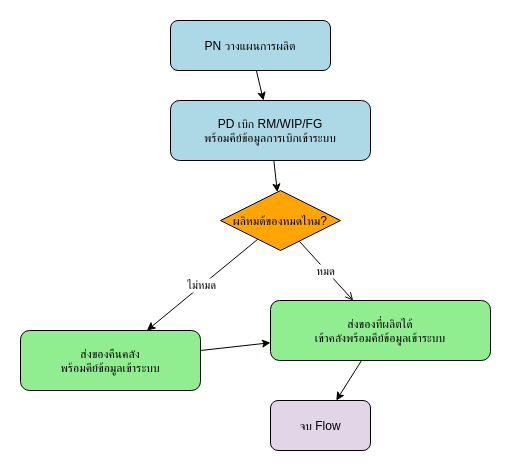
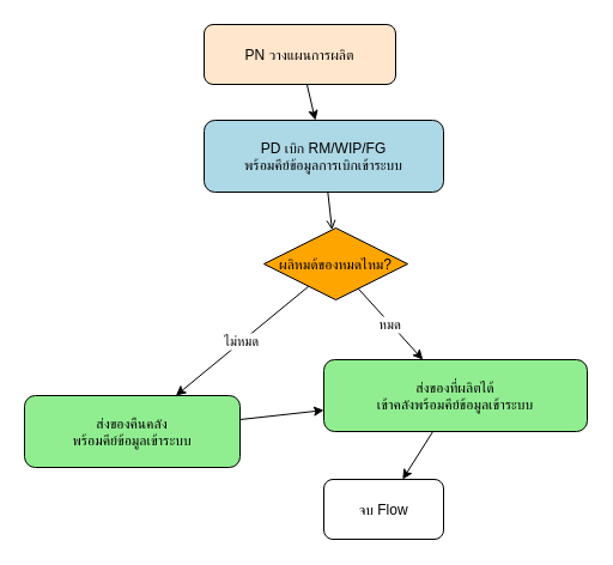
- <mxCell id="2" value="PN วางแผนการผลิต" style="rounded=1;fillColor=#ADD8E6;" vertex="1" parent="1"><mxGeometry x="170" y="20" width="160" height="50" as="geometry" /></mxCell>
+ <mxCell id="2" value="PN วางแผนการผลิต" style="rounded=1;fillColor=#ffe6cc;" vertex="1" parent="1"><mxGeometry x="170" y="20" width="160" height="50" as="geometry" /></mxCell>
- <mxCell id="9" edge="1" parent="1" source="3" target="4"><mxGeometry relative="1" as="geometry" /></mxCell>
+ <mxCell id="9" edge="1" parent="1" source="3" target="4" style="endArrow=open;"><mxGeometry relative="1" as="geometry" /></mxCell>
- <mxCell id="11" value="หมด" edge="1" parent="1" source="4" target="6" style="endArrow=open;"><mxGeometry relative="1" as="geometry" /></mxCell>
+ <mxCell id="11" value="หมด" edge="1" parent="1" source="4" target="6"><mxGeometry relative="1" as="geometry" /></mxCell>
- <mxCell id="7" value="จบ Flow" style="rounded=1;fillColor=#e1d5e7;" vertex="1" parent="1"><mxGeometry x="270" y="400" width="100" height="50" as="geometry" /></mxCell>
+ <mxCell id="7" value="จบ Flow" style="rounded=1;fillColor=#FFFFFF;" vertex="1" parent="1"><mxGeometry x="270" y="400" width="100" height="50" as="geometry" /></mxCell>
